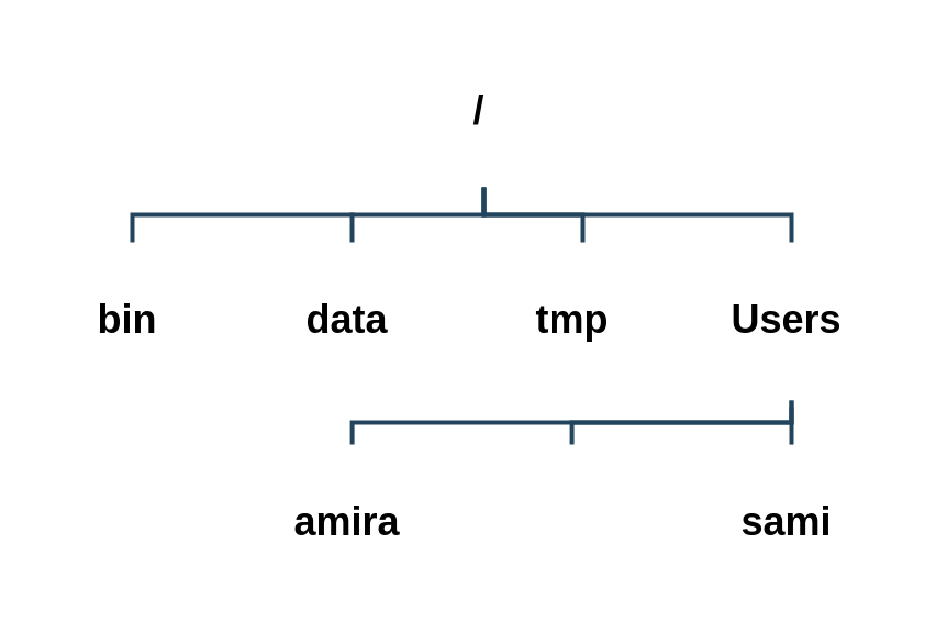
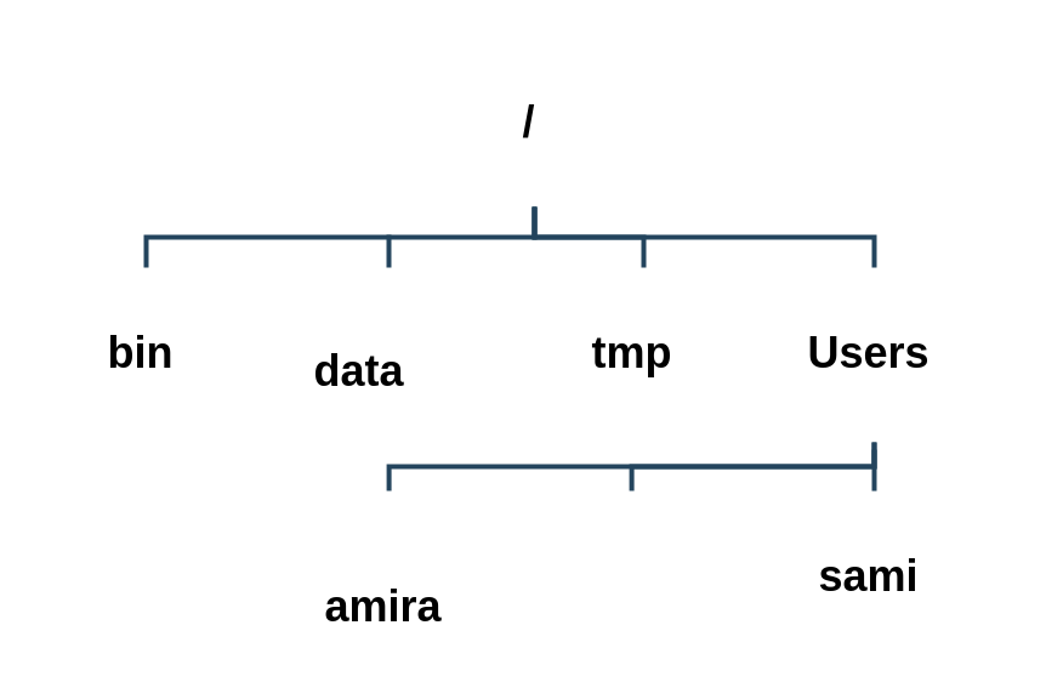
- <mxCell id="10" value="&lt;b&gt;&lt;font style=&quot;font-size: 36px&quot;&gt;data&lt;/font&gt;&lt;/b&gt;" style="text;html=1;align=center;verticalAlign=middle;resizable=0;points=[];autosize=1;" vertex="1" parent="1"><mxGeometry x="270" y="275" width="90" height="30" as="geometry" /></mxCell>
+ <mxCell id="10" value="&lt;b&gt;&lt;font style=&quot;font-size: 36px&quot;&gt;data&lt;/font&gt;&lt;/b&gt;" style="text;html=1;align=center;verticalAlign=middle;resizable=0;points=[];autosize=1;" vertex="1" parent="1"><mxGeometry x="250" y="290" width="90" height="30" as="geometry" /></mxCell>
- <mxCell id="19" value="&lt;b&gt;&lt;font style=&quot;font-size: 36px&quot;&gt;amira&lt;/font&gt;&lt;/b&gt;" style="text;html=1;align=center;verticalAlign=middle;resizable=0;points=[];autosize=1;" vertex="1" parent="1"><mxGeometry x="260" y="459" width="110" height="30" as="geometry" /></mxCell>
+ <mxCell id="19" value="&lt;b&gt;&lt;font style=&quot;font-size: 36px&quot;&gt;amira&lt;/font&gt;&lt;/b&gt;" style="text;html=1;align=center;verticalAlign=middle;resizable=0;points=[];autosize=1;" vertex="1" parent="1"><mxGeometry x="260" y="484" width="110" height="30" as="geometry" /></mxCell>
